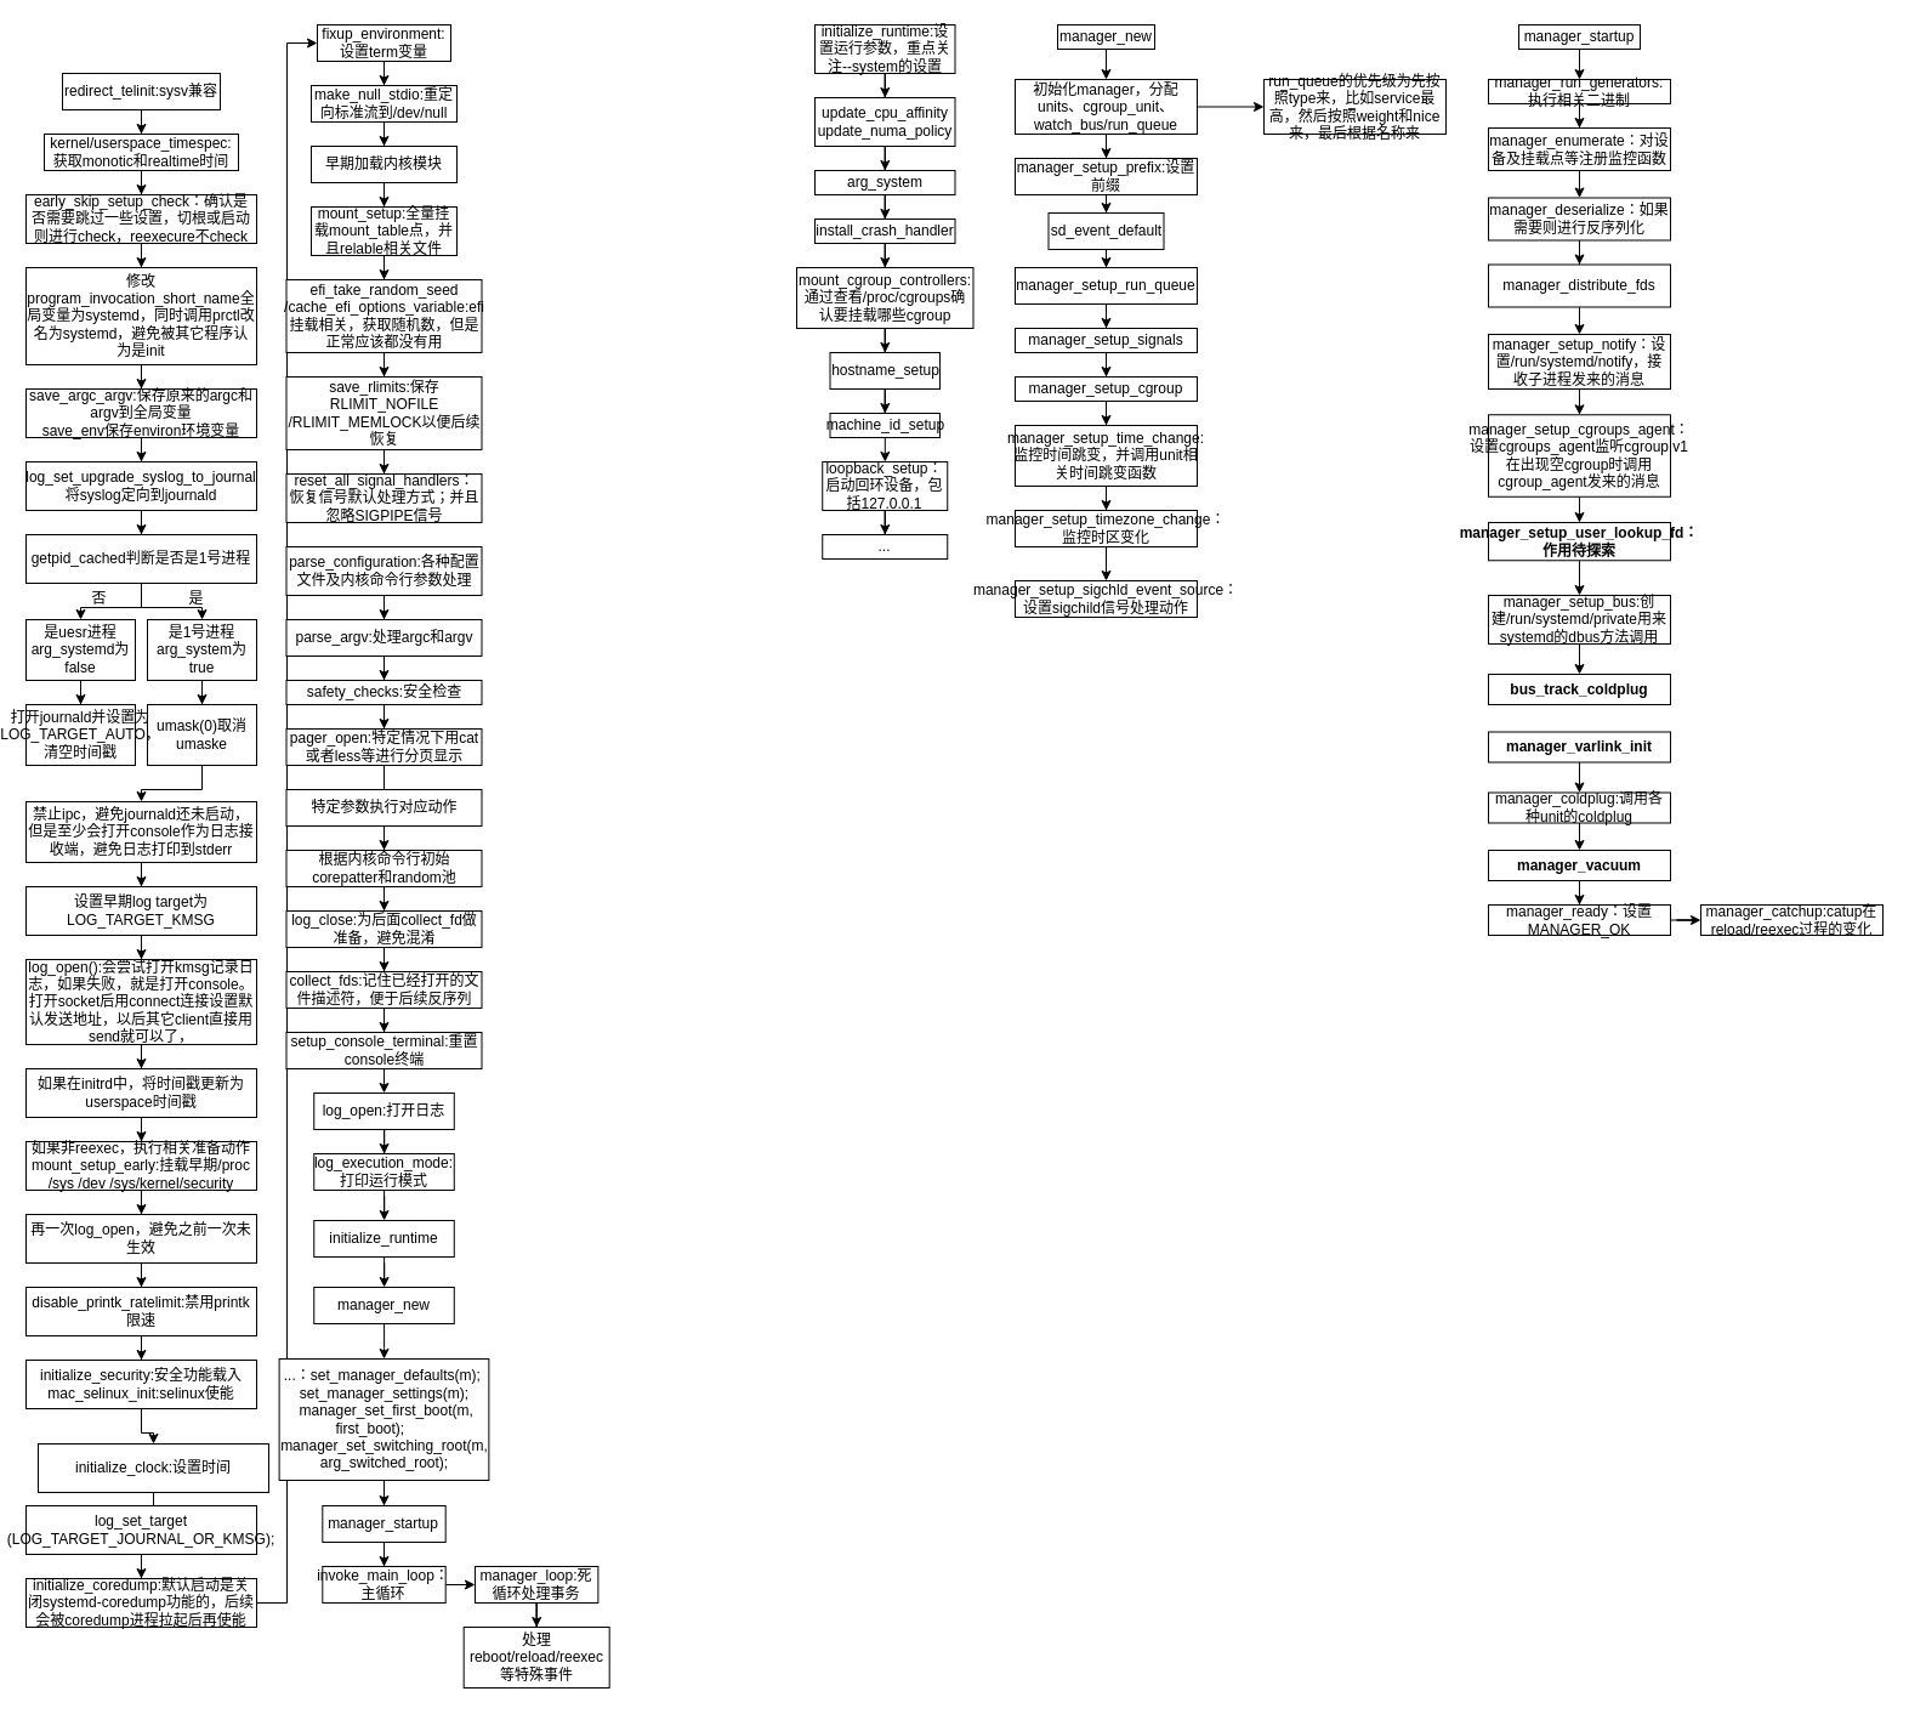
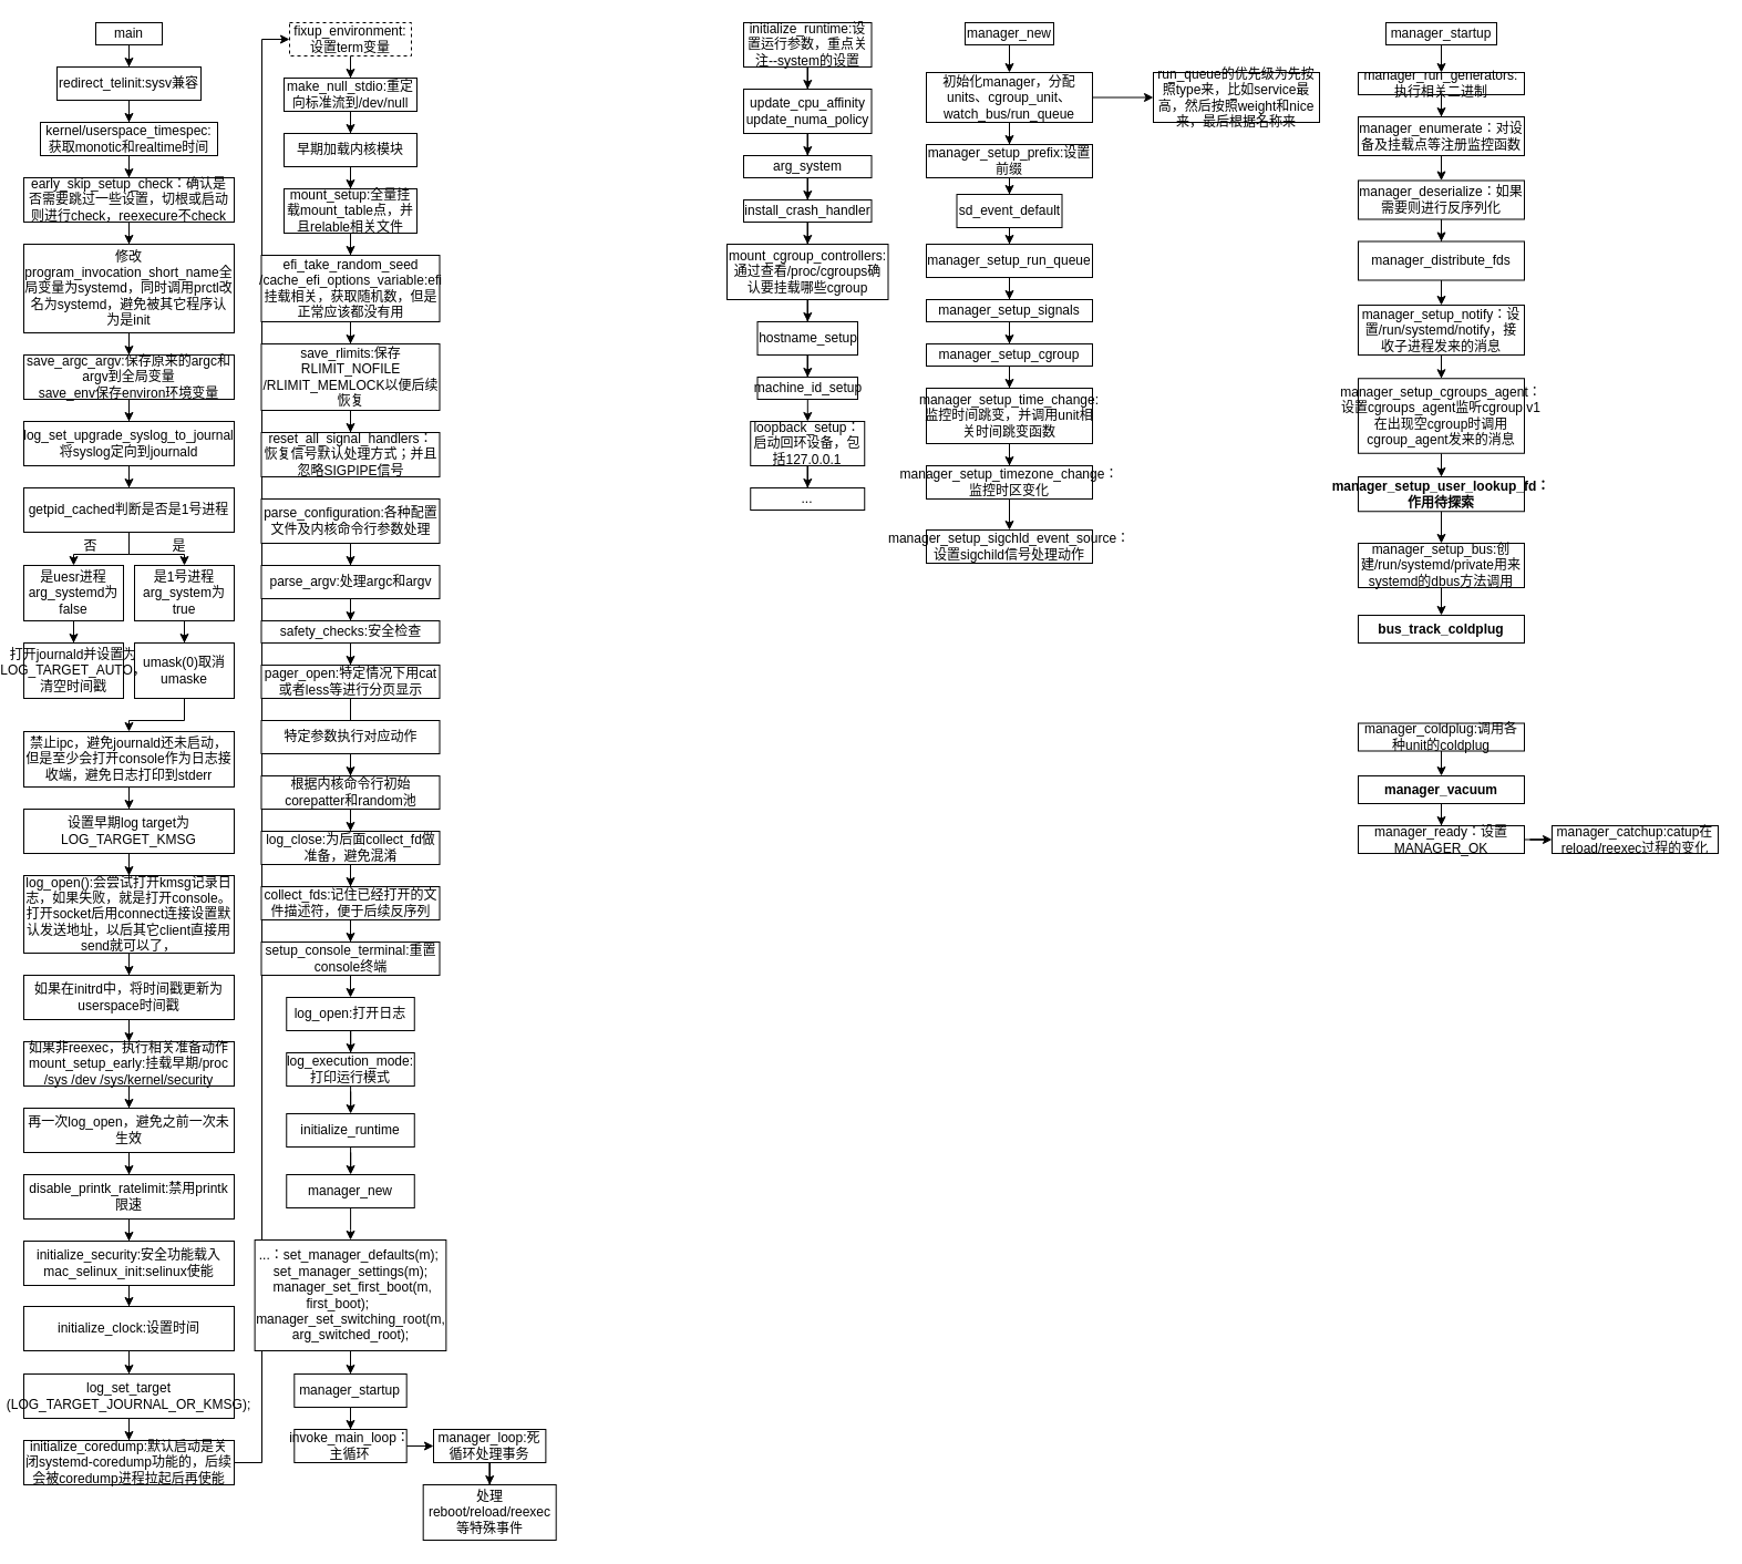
+ <mxCell id="3" value="main" style="rounded=0;whiteSpace=wrap;html=1;" vertex="1" parent="1"><mxGeometry x="85" y="20" width="60" height="20" as="geometry" /></mxCell>
- <mxCell id="51" value="fixup_environment:设置term变量" style="rounded=0;whiteSpace=wrap;html=1;" vertex="1" parent="1"><mxGeometry x="260" y="20" width="110" height="30" as="geometry" /></mxCell>
+ <mxCell id="51" value="fixup_environment:设置term变量" style="rounded=0;whiteSpace=wrap;html=1;dashed=1;" vertex="1" parent="1"><mxGeometry x="260" y="20" width="110" height="30" as="geometry" /></mxCell>
+ <mxCell id="2" value="" style="edgeStyle=orthogonalEdgeStyle;rounded=0;orthogonalLoop=1;jettySize=auto;html=1;" edge="1" parent="1" source="3" target="5"><mxGeometry relative="1" as="geometry" /></mxCell>
- <mxCell id="151" value="&lt;b&gt;manager_varlink_init&lt;/b&gt;" style="whiteSpace=wrap;html=1;" vertex="1" parent="1"><mxGeometry x="1225" y="602.5" width="150" height="25" as="geometry" /></mxCell>
- <mxCell id="150" value="" style="edgeStyle=orthogonalEdgeStyle;rounded=0;orthogonalLoop=1;jettySize=auto;html=1;" edge="1" parent="1" source="151" target="153"><mxGeometry relative="1" as="geometry" /></mxCell>
- <mxCell id="45" value="initialize_clock:设置时间" style="rounded=0;whiteSpace=wrap;html=1;" vertex="1" parent="1"><mxGeometry x="30" y="1189" width="190" height="40" as="geometry" /></mxCell>
+ <mxCell id="45" value="initialize_clock:设置时间" style="rounded=0;whiteSpace=wrap;html=1;" vertex="1" parent="1"><mxGeometry x="20" y="1179" width="190" height="40" as="geometry" /></mxCell>
